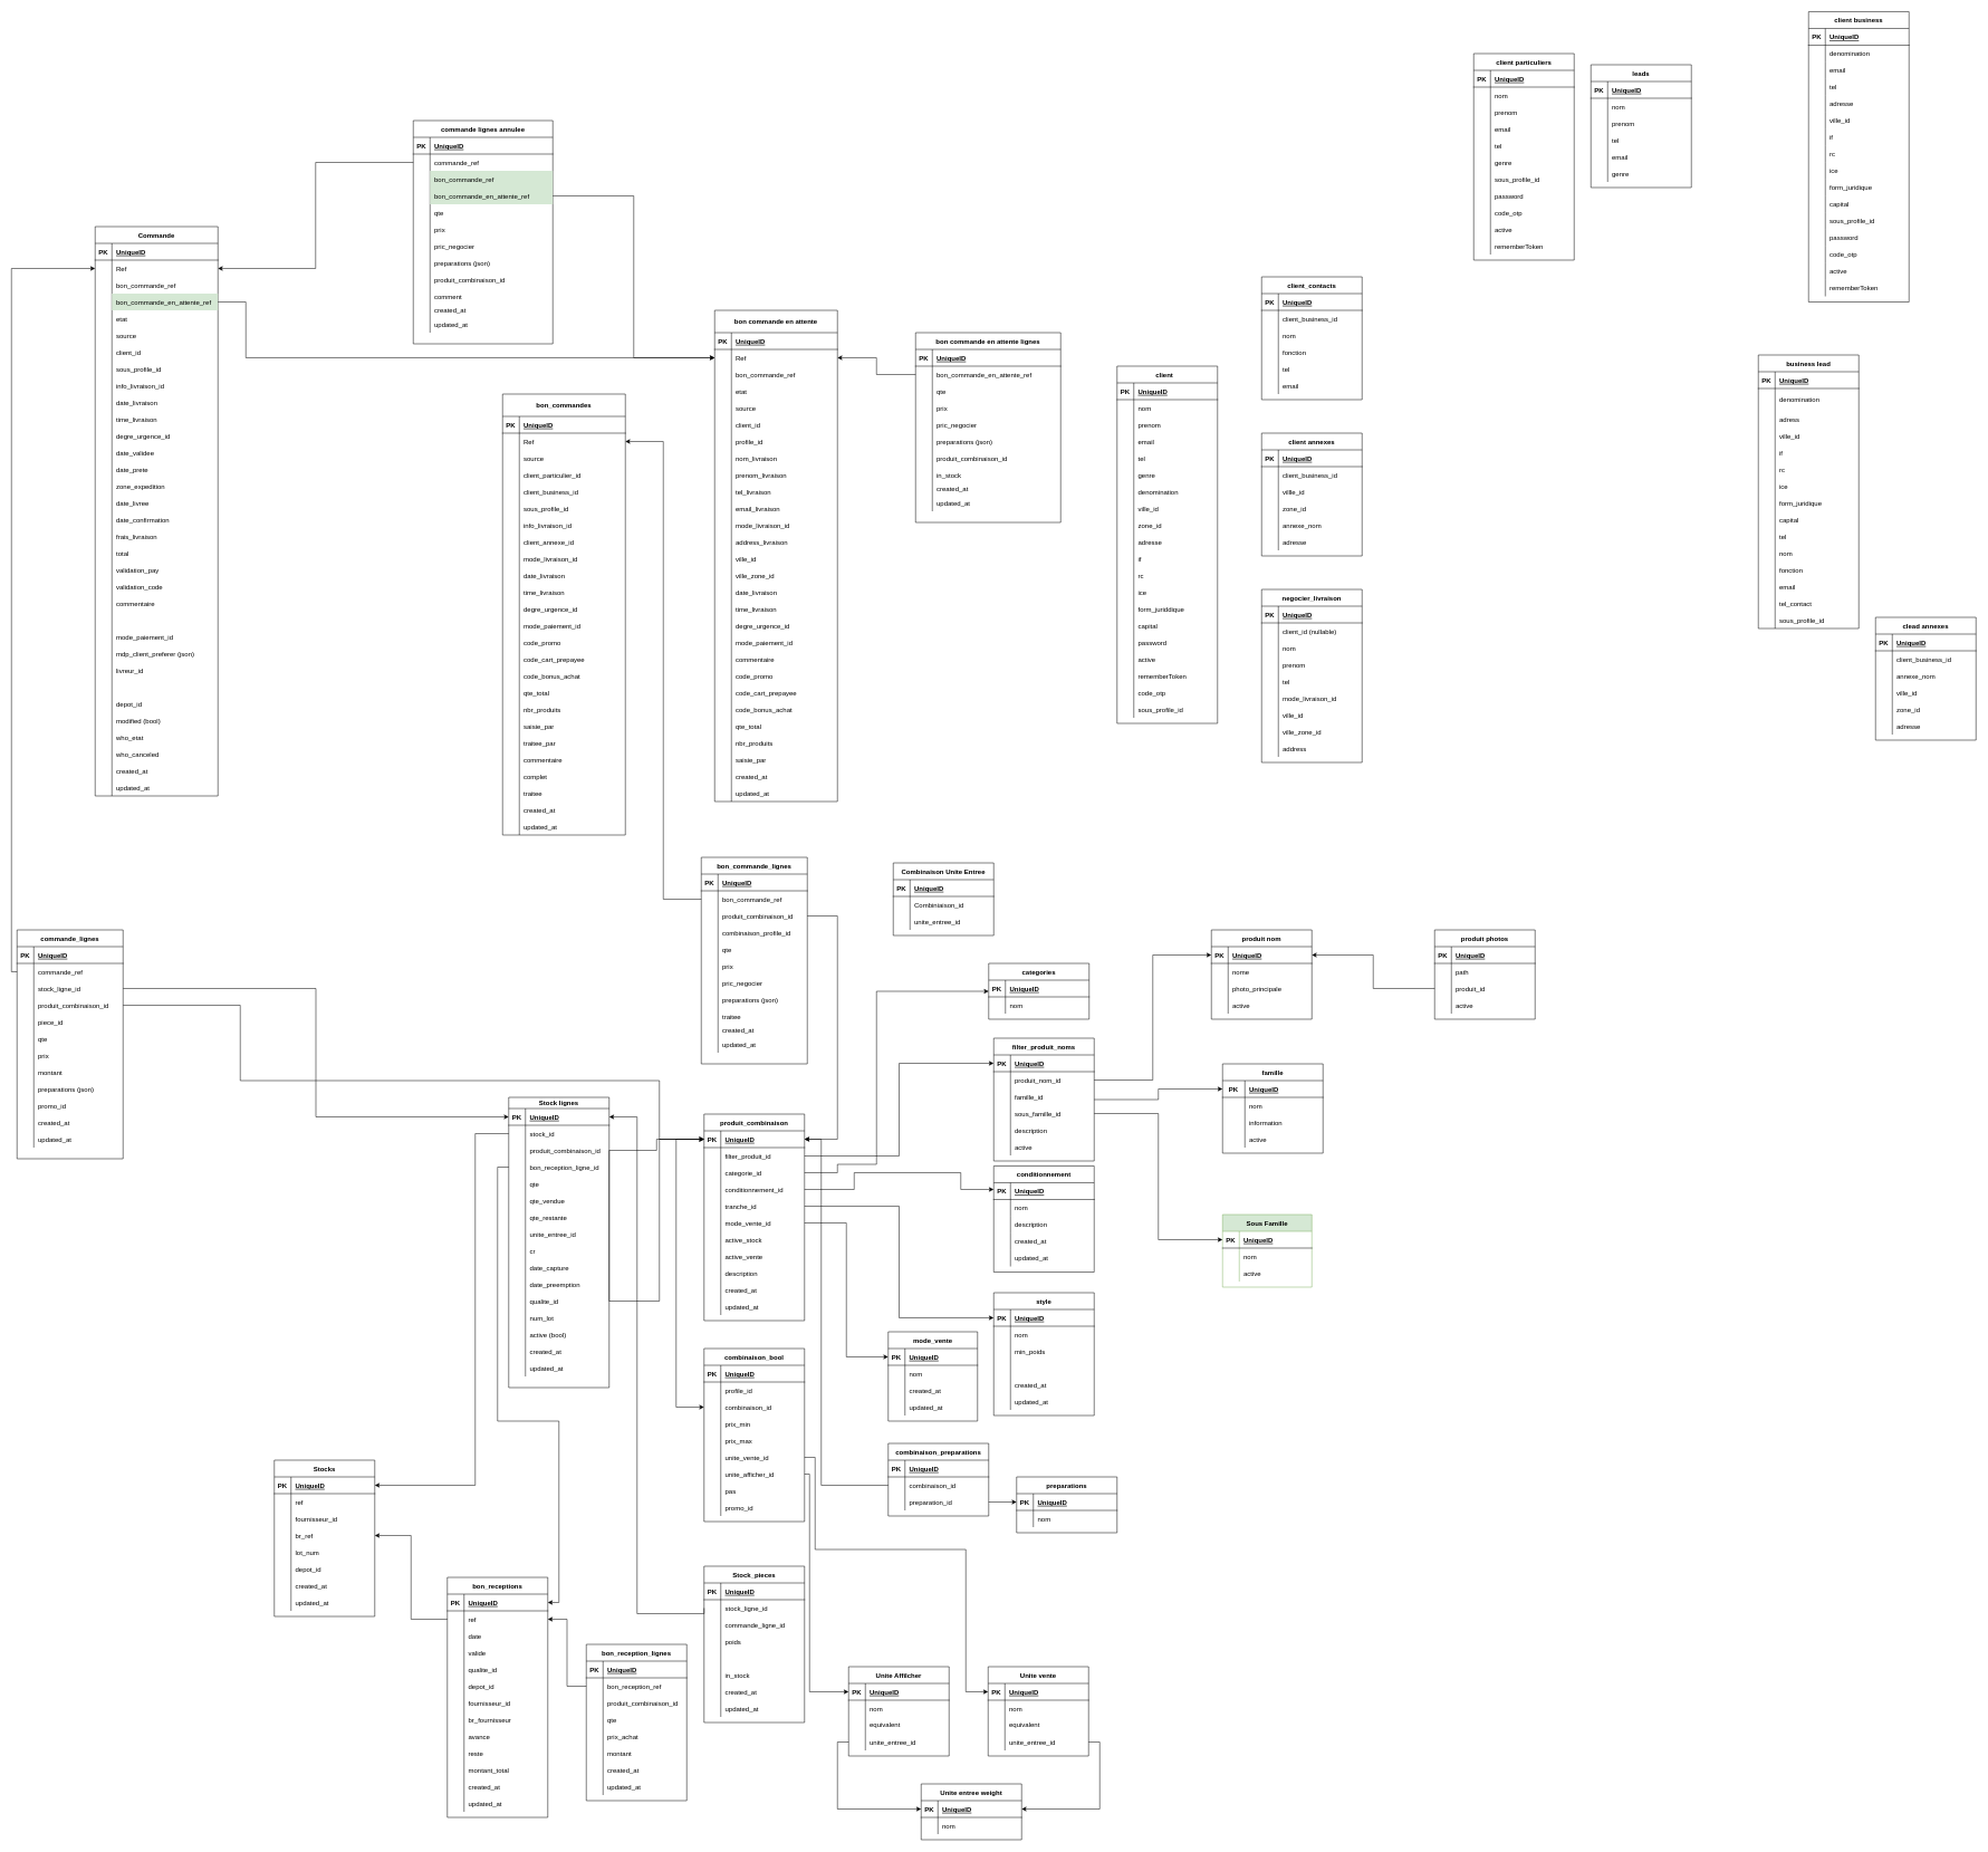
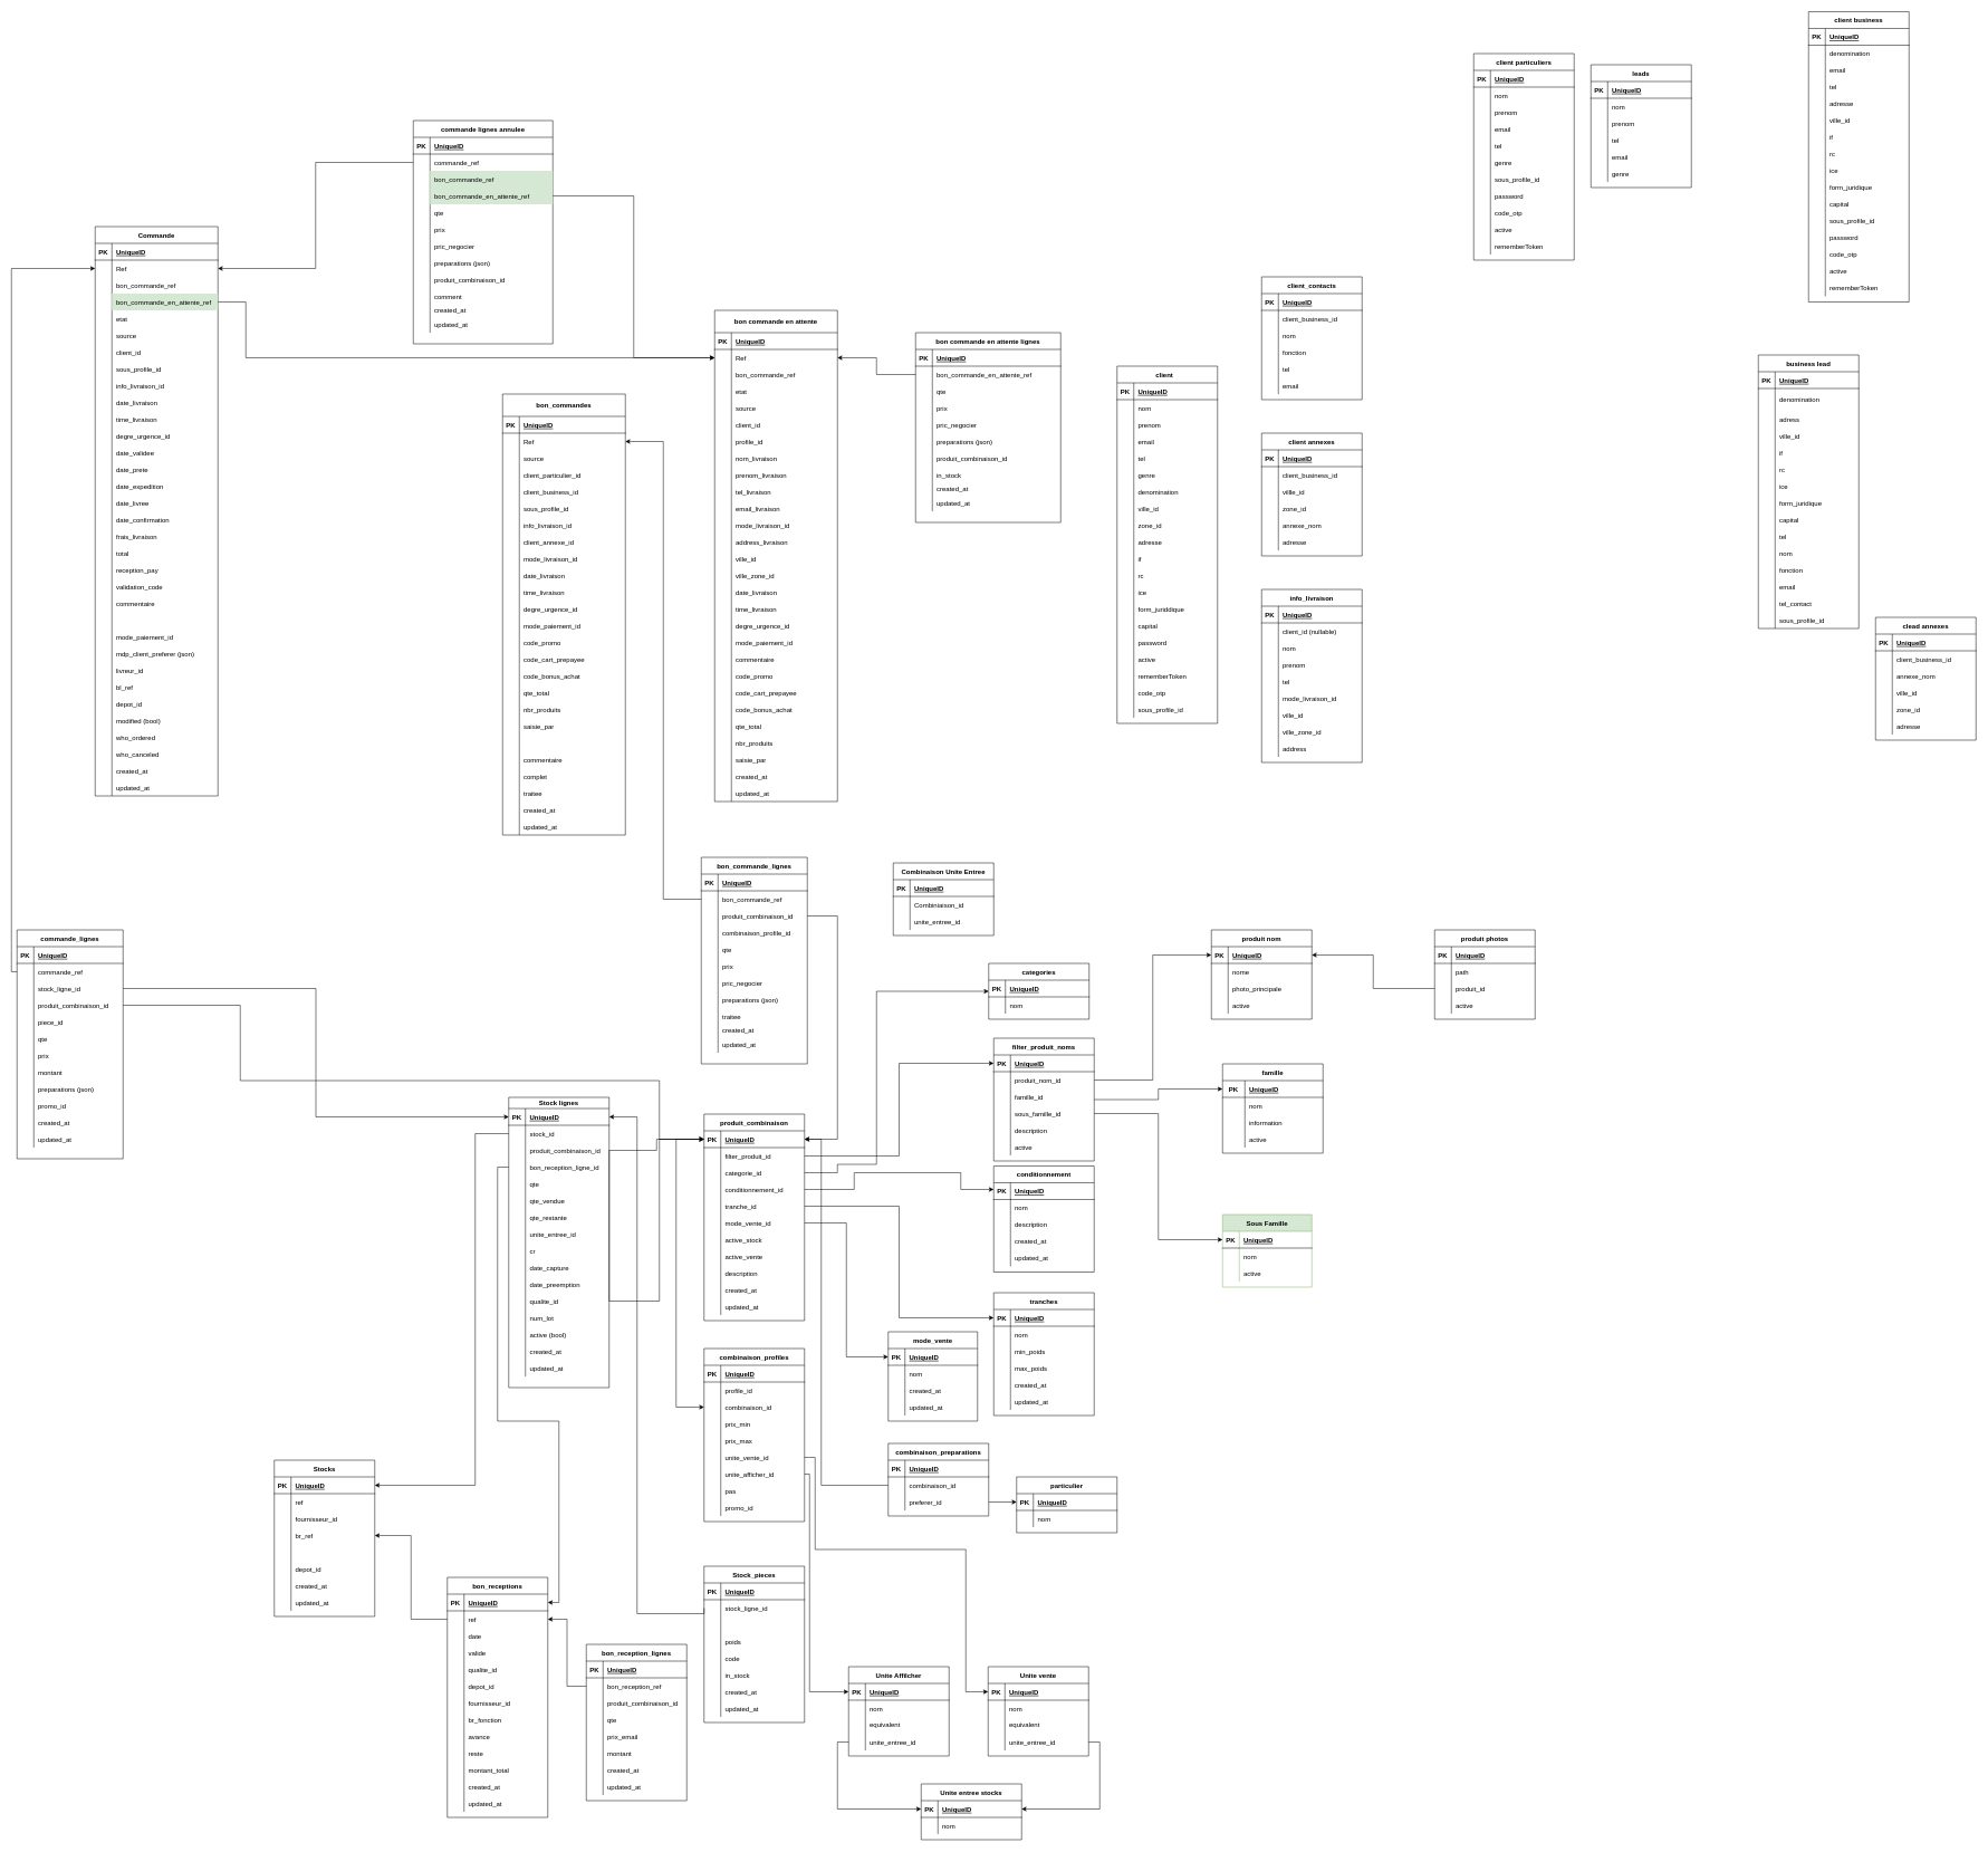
- <mxCell id="220" value="zone_expedition" style="shape=partialRectangle;connectable=0;fillColor=none;top=0;left=0;bottom=0;right=0;align=left;spacingLeft=6;overflow=hidden;" parent="218" vertex="1"><mxGeometry x="30" width="190" height="30" as="geometry"><mxRectangle width="190" height="30" as="alternateBounds" /></mxGeometry></mxCell>
+ <mxCell id="220" value="date_expedition" style="shape=partialRectangle;connectable=0;fillColor=none;top=0;left=0;bottom=0;right=0;align=left;spacingLeft=6;overflow=hidden;" parent="218" vertex="1"><mxGeometry x="30" width="190" height="30" as="geometry"><mxRectangle width="190" height="30" as="alternateBounds" /></mxGeometry></mxCell>
- <mxCell id="235" value="validation_pay" style="shape=partialRectangle;connectable=0;fillColor=none;top=0;left=0;bottom=0;right=0;align=left;spacingLeft=6;overflow=hidden;" parent="233" vertex="1"><mxGeometry x="30" width="190" height="30" as="geometry"><mxRectangle width="190" height="30" as="alternateBounds" /></mxGeometry></mxCell>
+ <mxCell id="235" value="reception_pay" style="shape=partialRectangle;connectable=0;fillColor=none;top=0;left=0;bottom=0;right=0;align=left;spacingLeft=6;overflow=hidden;" parent="233" vertex="1"><mxGeometry x="30" width="190" height="30" as="geometry"><mxRectangle width="190" height="30" as="alternateBounds" /></mxGeometry></mxCell>
- <mxCell id="865" value="negocier_livraison" style="shape=table;startSize=30;container=1;collapsible=1;childLayout=tableLayout;fixedRows=1;rowLines=0;fontStyle=1;align=center;resizeLast=1;" parent="1" vertex="1"><mxGeometry x="2260" y="1055" width="180" height="310" as="geometry" /></mxCell>
+ <mxCell id="865" value="info_livraison" style="shape=table;startSize=30;container=1;collapsible=1;childLayout=tableLayout;fixedRows=1;rowLines=0;fontStyle=1;align=center;resizeLast=1;" parent="1" vertex="1"><mxGeometry x="2260" y="1055" width="180" height="310" as="geometry" /></mxCell>
+ <mxCell id="255" value="bl_ref" style="shape=partialRectangle;connectable=0;fillColor=none;top=0;left=0;bottom=0;right=0;align=left;spacingLeft=6;overflow=hidden;" parent="253" vertex="1"><mxGeometry x="30" width="190" height="30" as="geometry"><mxRectangle width="190" height="30" as="alternateBounds" /></mxGeometry></mxCell>
- <mxCell id="264" value="who_etat" style="shape=partialRectangle;connectable=0;fillColor=none;top=0;left=0;bottom=0;right=0;align=left;spacingLeft=6;overflow=hidden;" parent="262" vertex="1"><mxGeometry x="30" width="190" height="30" as="geometry"><mxRectangle width="190" height="30" as="alternateBounds" /></mxGeometry></mxCell>
+ <mxCell id="264" value="who_ordered" style="shape=partialRectangle;connectable=0;fillColor=none;top=0;left=0;bottom=0;right=0;align=left;spacingLeft=6;overflow=hidden;" parent="262" vertex="1"><mxGeometry x="30" width="190" height="30" as="geometry"><mxRectangle width="190" height="30" as="alternateBounds" /></mxGeometry></mxCell>
- <mxCell id="829" value="traitee_par" style="shape=partialRectangle;connectable=0;fillColor=none;top=0;left=0;bottom=0;right=0;align=left;spacingLeft=6;overflow=hidden;" parent="827" vertex="1"><mxGeometry x="30" width="190" height="30" as="geometry"><mxRectangle width="190" height="30" as="alternateBounds" /></mxGeometry></mxCell>
- <mxCell id="85" value="style" style="shape=table;startSize=30;container=1;collapsible=1;childLayout=tableLayout;fixedRows=1;rowLines=0;fontStyle=1;align=center;resizeLast=1;" parent="1" vertex="1"><mxGeometry x="1780" y="2315" width="180" height="220" as="geometry" /></mxCell>
+ <mxCell id="85" value="tranches" style="shape=table;startSize=30;container=1;collapsible=1;childLayout=tableLayout;fixedRows=1;rowLines=0;fontStyle=1;align=center;resizeLast=1;" parent="1" vertex="1"><mxGeometry x="1780" y="2315" width="180" height="220" as="geometry" /></mxCell>
- <mxCell id="367" value="combinaison_bool" style="shape=table;startSize=30;container=1;collapsible=1;childLayout=tableLayout;fixedRows=1;rowLines=0;fontStyle=1;align=center;resizeLast=1;" parent="1" vertex="1"><mxGeometry x="1261" y="2415" width="180" height="310" as="geometry" /></mxCell>
+ <mxCell id="367" value="combinaison_profiles" style="shape=table;startSize=30;container=1;collapsible=1;childLayout=tableLayout;fixedRows=1;rowLines=0;fontStyle=1;align=center;resizeLast=1;" parent="1" vertex="1"><mxGeometry x="1261" y="2415" width="180" height="310" as="geometry" /></mxCell>
+ <mxCell id="97" value="max_poids" style="shape=partialRectangle;connectable=0;fillColor=none;top=0;left=0;bottom=0;right=0;align=left;spacingLeft=6;overflow=hidden;" parent="95" vertex="1"><mxGeometry x="30" width="150" height="30" as="geometry"><mxRectangle width="150" height="30" as="alternateBounds" /></mxGeometry></mxCell>
- <mxCell id="449" value="preparations" style="shape=table;startSize=30;container=1;collapsible=1;childLayout=tableLayout;fixedRows=1;rowLines=0;fontStyle=1;align=center;resizeLast=1;" parent="1" vertex="1"><mxGeometry x="1821" y="2645" width="180" height="100" as="geometry" /></mxCell>
+ <mxCell id="449" value="particulier" style="shape=table;startSize=30;container=1;collapsible=1;childLayout=tableLayout;fixedRows=1;rowLines=0;fontStyle=1;align=center;resizeLast=1;" parent="1" vertex="1"><mxGeometry x="1821" y="2645" width="180" height="100" as="geometry" /></mxCell>
- <mxCell id="448" value="preparation_id" style="shape=partialRectangle;connectable=0;fillColor=none;top=0;left=0;bottom=0;right=0;align=left;spacingLeft=6;overflow=hidden;" parent="446" vertex="1"><mxGeometry x="30" width="150" height="30" as="geometry"><mxRectangle width="150" height="30" as="alternateBounds" /></mxGeometry></mxCell>
+ <mxCell id="448" value="preferer_id" style="shape=partialRectangle;connectable=0;fillColor=none;top=0;left=0;bottom=0;right=0;align=left;spacingLeft=6;overflow=hidden;" parent="446" vertex="1"><mxGeometry x="30" width="150" height="30" as="geometry"><mxRectangle width="150" height="30" as="alternateBounds" /></mxGeometry></mxCell>
- <mxCell id="330" value="lot_num" style="shape=partialRectangle;connectable=0;fillColor=none;top=0;left=0;bottom=0;right=0;align=left;spacingLeft=6;overflow=hidden;" parent="328" vertex="1"><mxGeometry x="30" width="150" height="30" as="geometry"><mxRectangle width="150" height="30" as="alternateBounds" /></mxGeometry></mxCell>
- <mxCell id="350" value="commande_ligne_id" style="shape=partialRectangle;connectable=0;fillColor=none;top=0;left=0;bottom=0;right=0;align=left;spacingLeft=6;overflow=hidden;" parent="348" vertex="1"><mxGeometry x="30" width="150" height="30" as="geometry"><mxRectangle width="150" height="30" as="alternateBounds" /></mxGeometry></mxCell>
+ <mxCell id="356" value="code" style="shape=partialRectangle;connectable=0;fillColor=none;top=0;left=0;bottom=0;right=0;align=left;spacingLeft=6;overflow=hidden;" parent="354" vertex="1"><mxGeometry x="30" width="150" height="30" as="geometry"><mxRectangle width="150" height="30" as="alternateBounds" /></mxGeometry></mxCell>
- <mxCell id="482" value="br_fournisseur" style="shape=partialRectangle;connectable=0;fillColor=none;top=0;left=0;bottom=0;right=0;align=left;spacingLeft=6;overflow=hidden;" parent="480" vertex="1"><mxGeometry x="30" width="150" height="30" as="geometry"><mxRectangle width="150" height="30" as="alternateBounds" /></mxGeometry></mxCell>
+ <mxCell id="482" value="br_fonction" style="shape=partialRectangle;connectable=0;fillColor=none;top=0;left=0;bottom=0;right=0;align=left;spacingLeft=6;overflow=hidden;" parent="480" vertex="1"><mxGeometry x="30" width="150" height="30" as="geometry"><mxRectangle width="150" height="30" as="alternateBounds" /></mxGeometry></mxCell>
- <mxCell id="513" value="prix_achat" style="shape=partialRectangle;connectable=0;fillColor=none;top=0;left=0;bottom=0;right=0;align=left;spacingLeft=6;overflow=hidden;" parent="511" vertex="1"><mxGeometry x="30" width="150" height="30" as="geometry"><mxRectangle width="150" height="30" as="alternateBounds" /></mxGeometry></mxCell>
+ <mxCell id="513" value="prix_email" style="shape=partialRectangle;connectable=0;fillColor=none;top=0;left=0;bottom=0;right=0;align=left;spacingLeft=6;overflow=hidden;" parent="511" vertex="1"><mxGeometry x="30" width="150" height="30" as="geometry"><mxRectangle width="150" height="30" as="alternateBounds" /></mxGeometry></mxCell>
- <mxCell id="726" value="Unite entree weight" style="shape=table;startSize=30;container=1;collapsible=1;childLayout=tableLayout;fixedRows=1;rowLines=0;fontStyle=1;align=center;resizeLast=1;" parent="1" vertex="1"><mxGeometry x="1650" y="3195" width="180" height="100" as="geometry" /></mxCell>
+ <mxCell id="726" value="Unite entree stocks" style="shape=table;startSize=30;container=1;collapsible=1;childLayout=tableLayout;fixedRows=1;rowLines=0;fontStyle=1;align=center;resizeLast=1;" parent="1" vertex="1"><mxGeometry x="1650" y="3195" width="180" height="100" as="geometry" /></mxCell>
